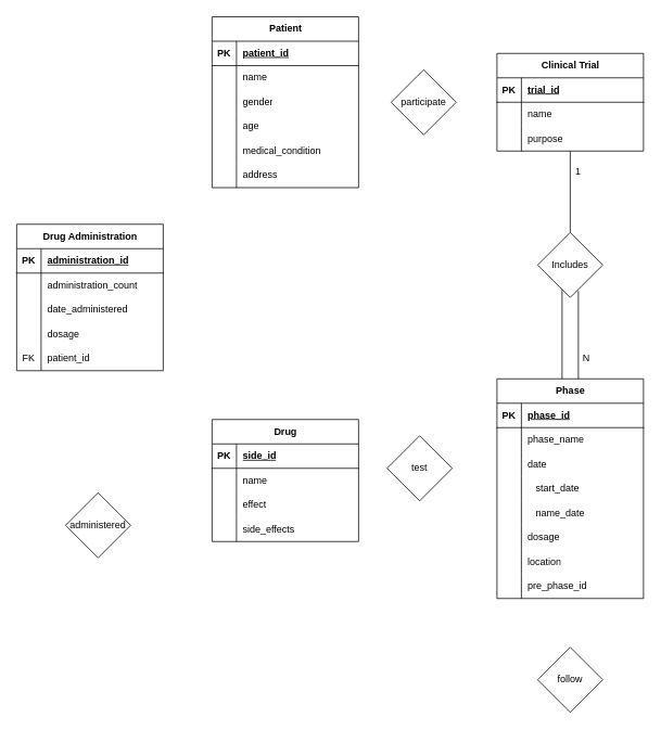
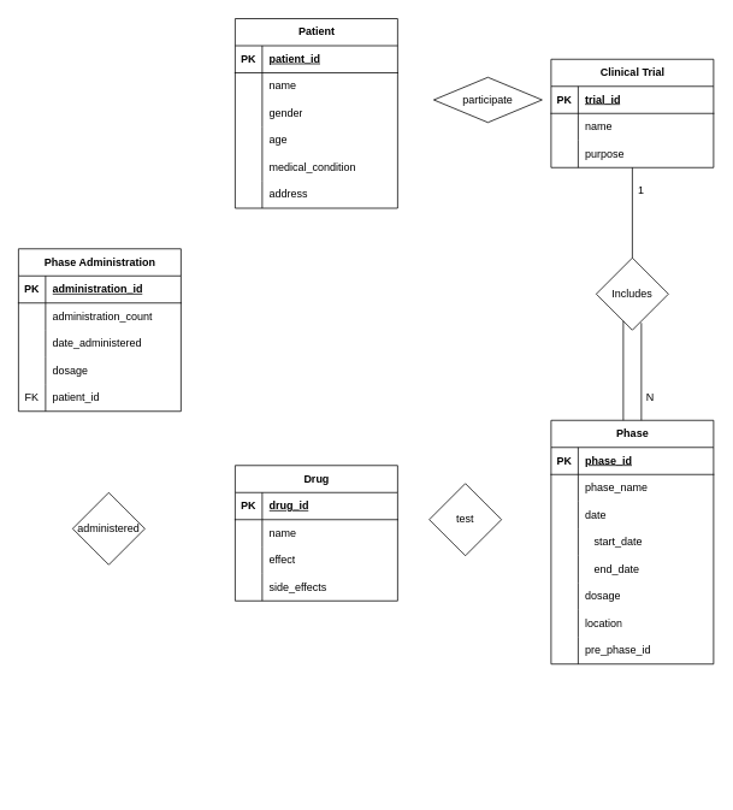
- <mxCell id="91" value="participate" style="rhombus;whiteSpace=wrap;html=1;" vertex="1" parent="1"><mxGeometry x="480" y="85" width="80" height="80" as="geometry" /></mxCell>
+ <mxCell id="91" value="participate" style="rhombus;whiteSpace=wrap;html=1;" vertex="1" parent="1"><mxGeometry x="480" y="85" width="120" height="50" as="geometry" /></mxCell>
- <mxCell id="69" value="Drug Administration" style="shape=table;startSize=30;container=1;collapsible=1;childLayout=tableLayout;fixedRows=1;rowLines=0;fontStyle=1;align=center;resizeLast=1;html=1;" parent="1" vertex="1"><mxGeometry x="20" y="275" width="180" height="180" as="geometry" /></mxCell>
+ <mxCell id="69" value="Phase Administration" style="shape=table;startSize=30;container=1;collapsible=1;childLayout=tableLayout;fixedRows=1;rowLines=0;fontStyle=1;align=center;resizeLast=1;html=1;" parent="1" vertex="1"><mxGeometry x="20" y="275" width="180" height="180" as="geometry" /></mxCell>
- <mxCell id="59" value="side_id" style="shape=partialRectangle;connectable=0;fillColor=none;top=0;left=0;bottom=0;right=0;align=left;spacingLeft=6;fontStyle=5;overflow=hidden;whiteSpace=wrap;html=1;" parent="57" vertex="1"><mxGeometry x="30" width="150" height="30" as="geometry"><mxRectangle width="150" height="30" as="alternateBounds" /></mxGeometry></mxCell>
+ <mxCell id="59" value="drug_id" style="shape=partialRectangle;connectable=0;fillColor=none;top=0;left=0;bottom=0;right=0;align=left;spacingLeft=6;fontStyle=5;overflow=hidden;whiteSpace=wrap;html=1;" parent="57" vertex="1"><mxGeometry x="30" width="150" height="30" as="geometry"><mxRectangle width="150" height="30" as="alternateBounds" /></mxGeometry></mxCell>
- <mxCell id="27" value="&amp;nbsp; &amp;nbsp;name_date" style="shape=partialRectangle;connectable=0;fillColor=none;top=0;left=0;bottom=0;right=0;align=left;spacingLeft=6;overflow=hidden;whiteSpace=wrap;html=1;" parent="25" vertex="1"><mxGeometry x="30" width="150" height="30" as="geometry"><mxRectangle width="150" height="30" as="alternateBounds" /></mxGeometry></mxCell>
+ <mxCell id="27" value="&amp;nbsp; &amp;nbsp;end_date" style="shape=partialRectangle;connectable=0;fillColor=none;top=0;left=0;bottom=0;right=0;align=left;spacingLeft=6;overflow=hidden;whiteSpace=wrap;html=1;" parent="25" vertex="1"><mxGeometry x="30" width="150" height="30" as="geometry"><mxRectangle width="150" height="30" as="alternateBounds" /></mxGeometry></mxCell>
- <mxCell id="93" value="administered" style="rhombus;whiteSpace=wrap;html=1;" vertex="1" parent="1"><mxGeometry x="80" y="605" width="80" height="80" as="geometry" /></mxCell>
+ <mxCell id="93" value="administered" style="rhombus;whiteSpace=wrap;html=1;" vertex="1" parent="1"><mxGeometry x="80" y="545" width="80" height="80" as="geometry" /></mxCell>
- <mxCell id="94" value="follow" style="rhombus;whiteSpace=wrap;html=1;" vertex="1" parent="1"><mxGeometry x="660" y="795" width="80" height="80" as="geometry" /></mxCell>
